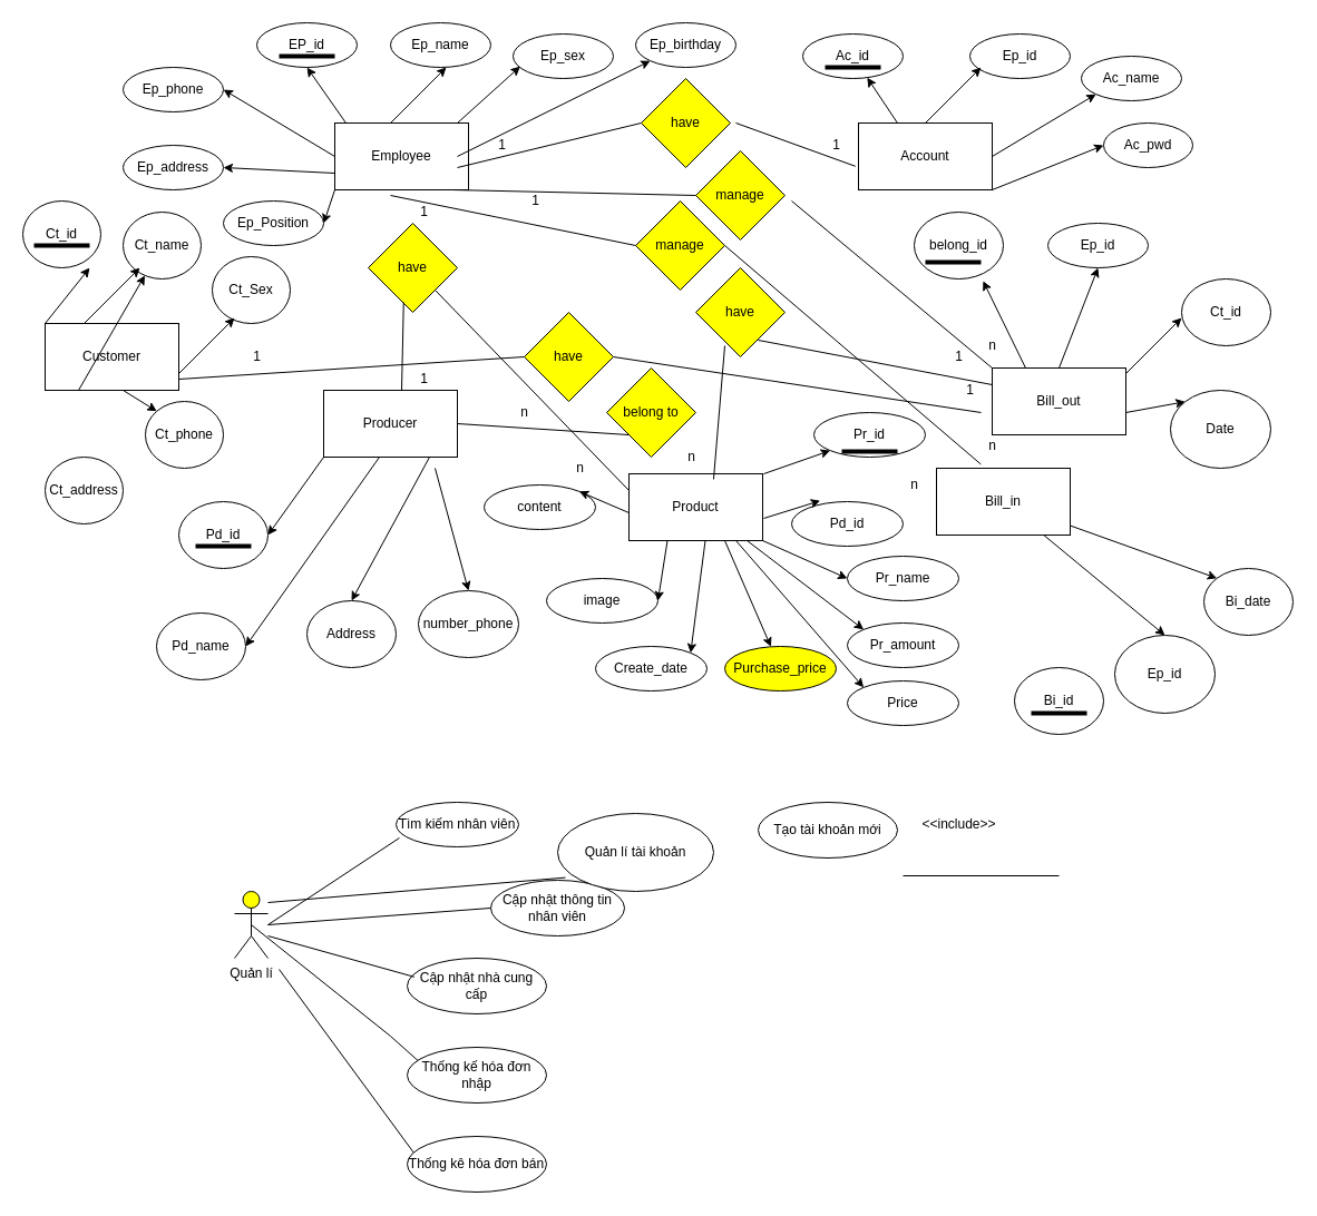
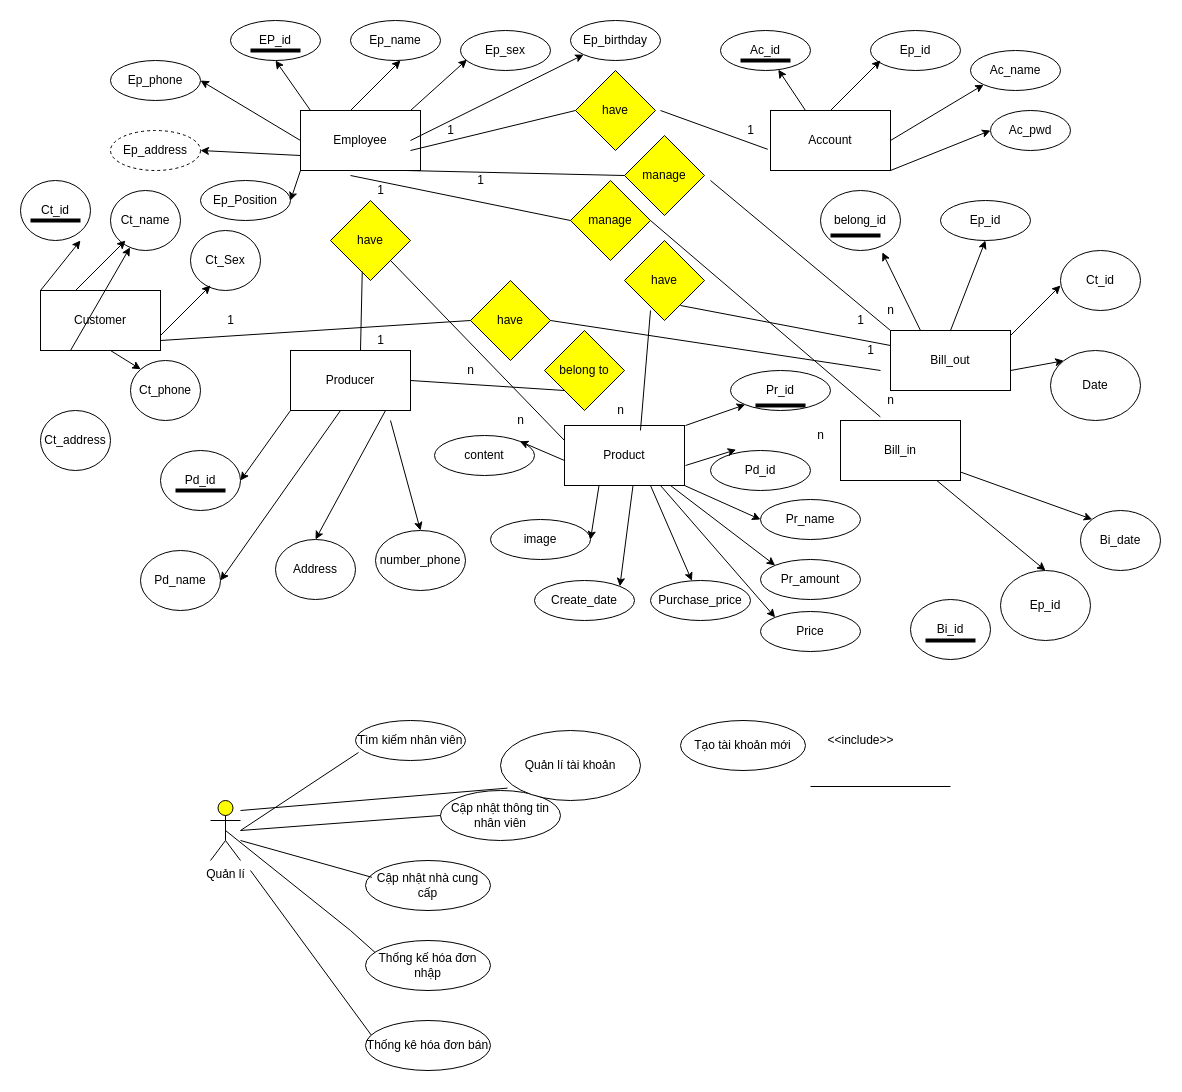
- <mxCell id="10" value="Ep_address" style="ellipse;whiteSpace=wrap;html=1;" parent="1" vertex="1"><mxGeometry x="110" y="130" width="90" height="40" as="geometry" /></mxCell>
+ <mxCell id="10" value="Ep_address" style="ellipse;whiteSpace=wrap;html=1;dashed=1;" parent="1" vertex="1"><mxGeometry x="110" y="130" width="90" height="40" as="geometry" /></mxCell>
- <mxCell id="106" value="Purchase_price" style="ellipse;whiteSpace=wrap;html=1;fillColor=#ffff00;" parent="1" vertex="1"><mxGeometry x="650" y="580" width="100" height="40" as="geometry" /></mxCell>
+ <mxCell id="106" value="Purchase_price" style="ellipse;whiteSpace=wrap;html=1;fillColor=#FFFFFF;" parent="1" vertex="1"><mxGeometry x="650" y="580" width="100" height="40" as="geometry" /></mxCell>
